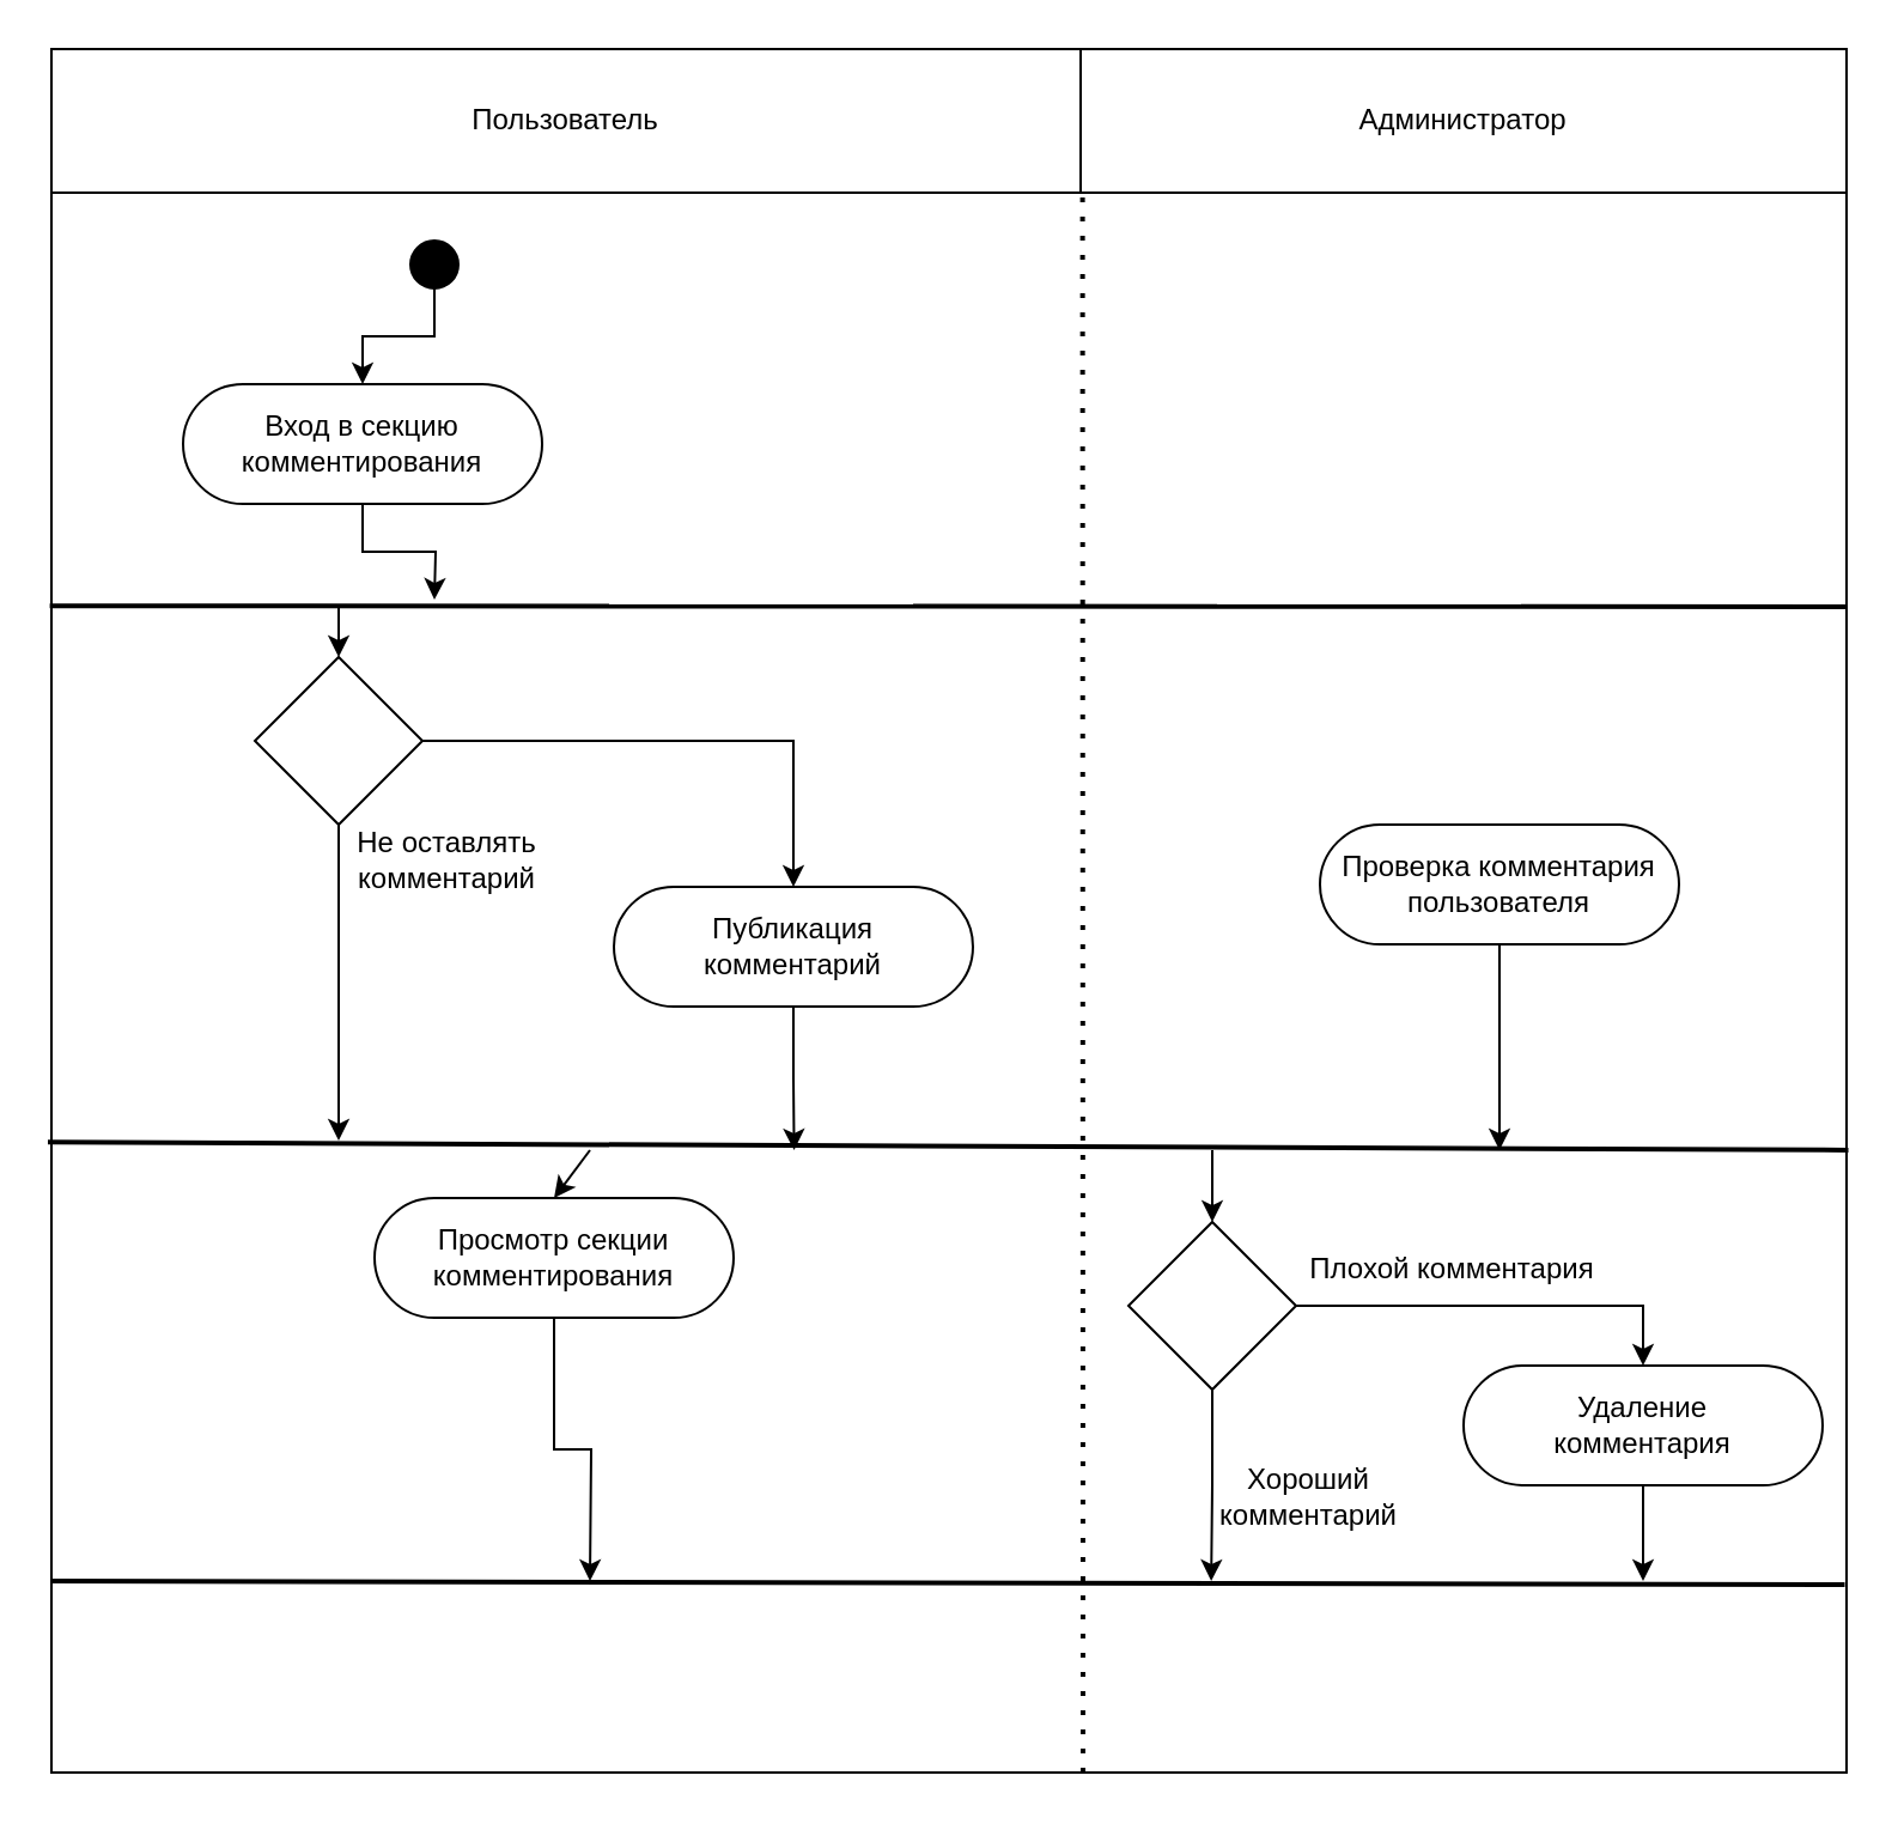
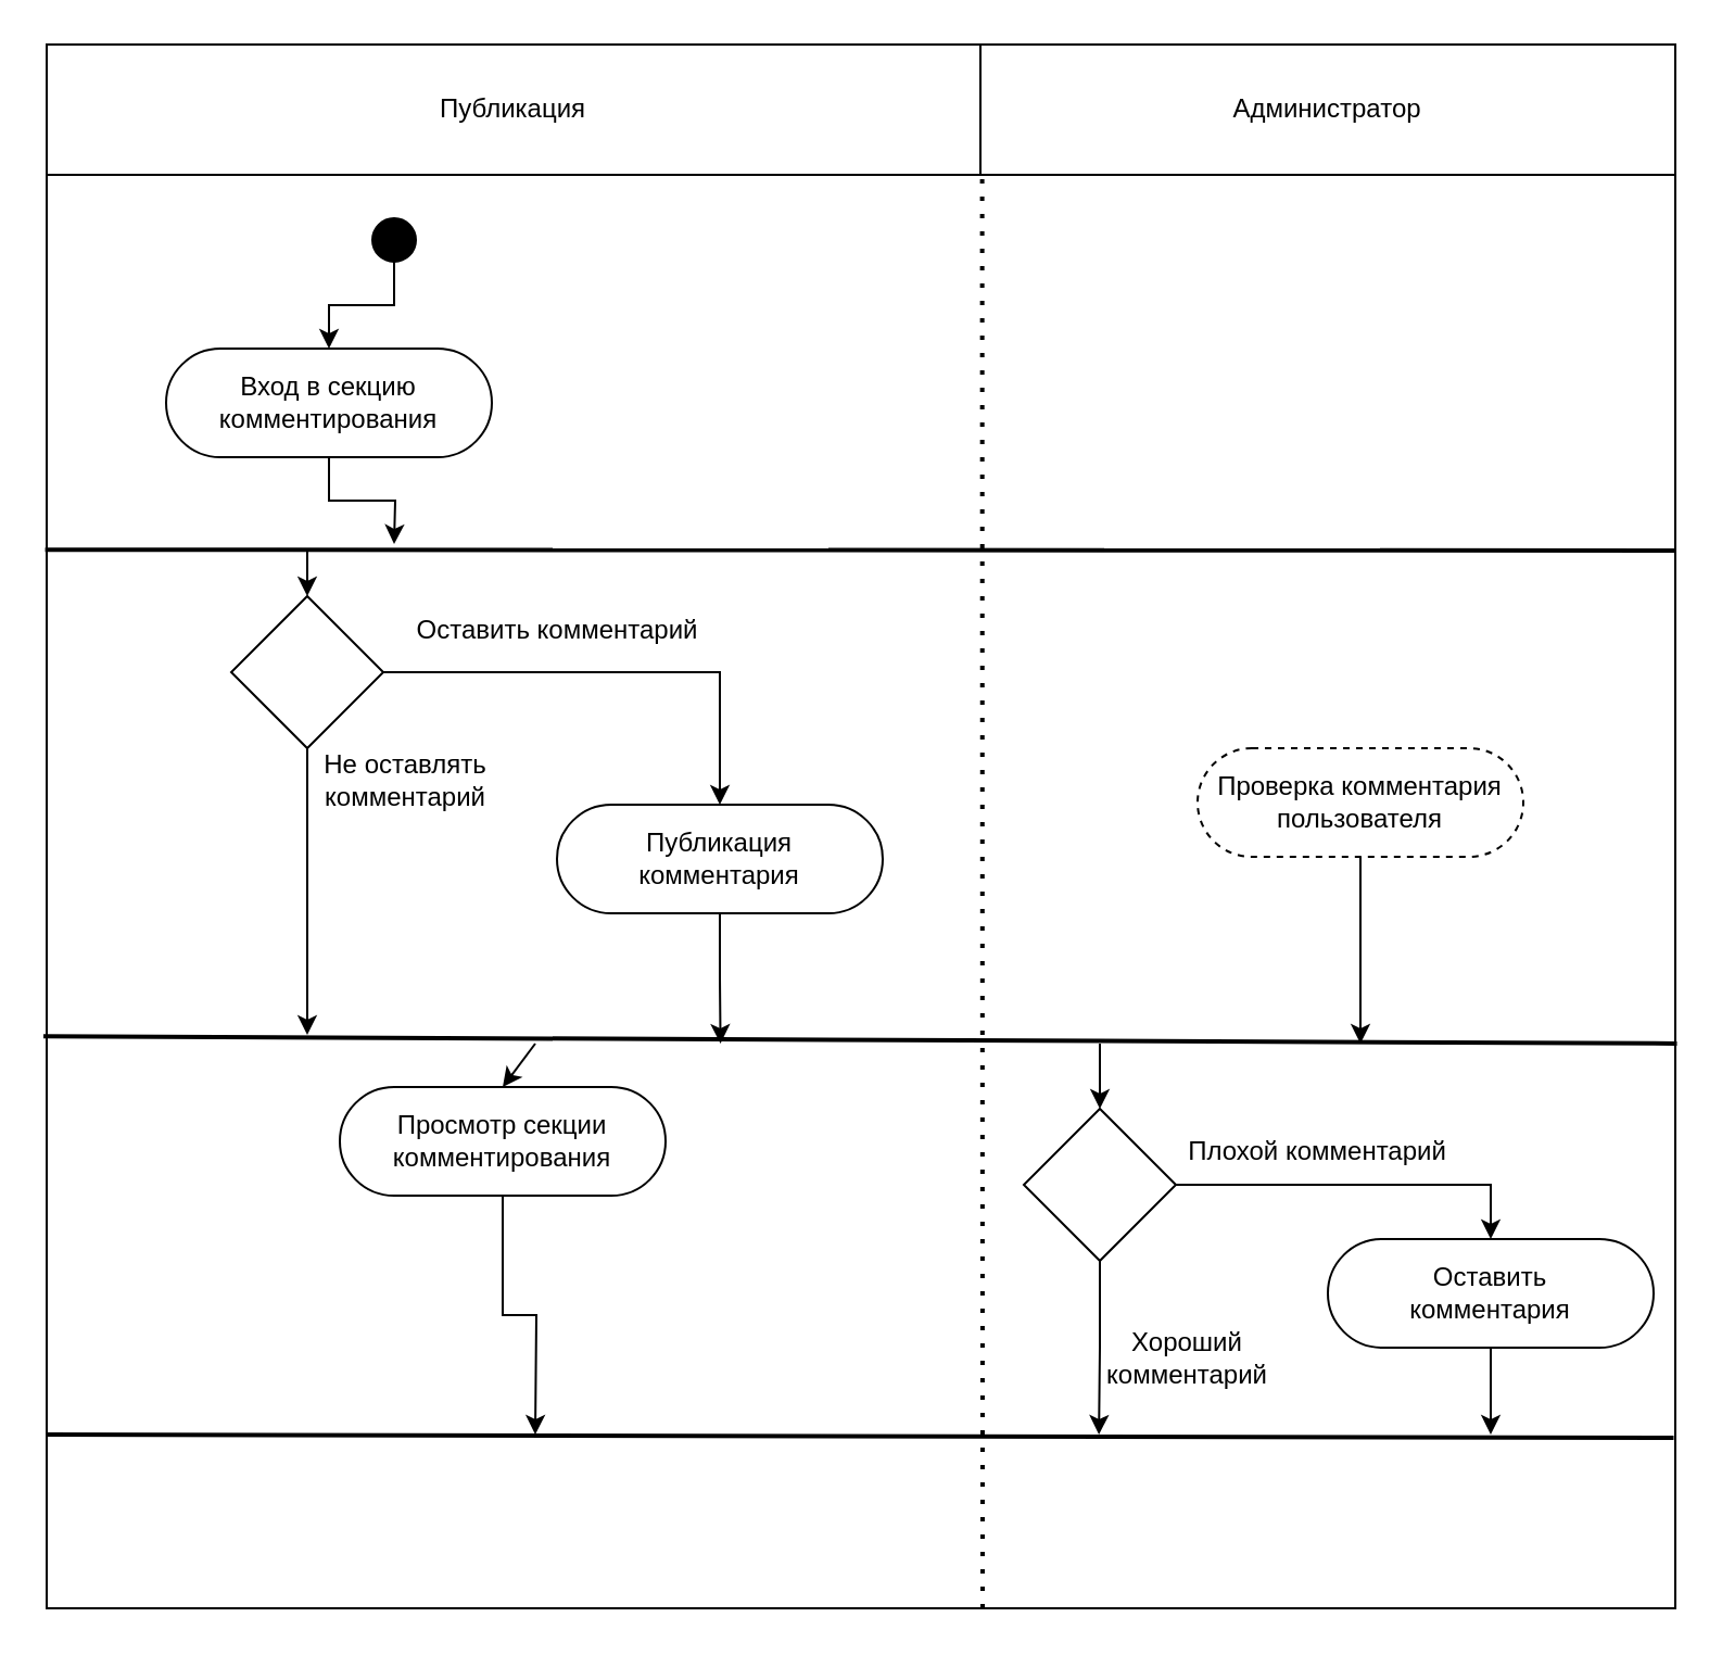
- <mxCell id="17" value="Пользователь" style="rounded=0;whiteSpace=wrap;html=1;" parent="1" vertex="1"><mxGeometry x="21" y="20" width="430" height="60" as="geometry" /></mxCell>
+ <mxCell id="17" value="Публикация" style="rounded=0;whiteSpace=wrap;html=1;" parent="1" vertex="1"><mxGeometry x="21" y="20" width="430" height="60" as="geometry" /></mxCell>
+ <mxCell id="14" value="Оставить комментарий" style="text;html=1;align=center;verticalAlign=middle;resizable=0;points=[];autosize=1;strokeColor=none;fillColor=none;" parent="1" vertex="1"><mxGeometry x="181" y="280" width="150" height="20" as="geometry" /></mxCell>
- <mxCell id="19" value="Проверка комментария пользователя" style="rounded=1;whiteSpace=wrap;html=1;fillColor=#FFFFFF;arcSize=50;" parent="1" vertex="1"><mxGeometry x="551" y="344" width="150" height="50" as="geometry" /></mxCell>
+ <mxCell id="19" value="Проверка комментария пользователя" style="rounded=1;whiteSpace=wrap;html=1;fillColor=#FFFFFF;arcSize=50;dashed=1;" parent="1" vertex="1"><mxGeometry x="551" y="344" width="150" height="50" as="geometry" /></mxCell>
- <mxCell id="12" value="Публикация &lt;br&gt;комментарий" style="rounded=1;whiteSpace=wrap;html=1;fillColor=#FFFFFF;arcSize=50;" parent="1" vertex="1"><mxGeometry x="256" y="370" width="150" height="50" as="geometry" /></mxCell>
+ <mxCell id="12" value="Публикация &lt;br&gt;комментария" style="rounded=1;whiteSpace=wrap;html=1;fillColor=#FFFFFF;arcSize=50;" parent="1" vertex="1"><mxGeometry x="256" y="370" width="150" height="50" as="geometry" /></mxCell>
- <mxCell id="33" value="Плохой комментария" style="text;html=1;align=center;verticalAlign=middle;resizable=0;points=[];autosize=1;strokeColor=none;fillColor=none;" parent="1" vertex="1"><mxGeometry x="541" y="520" width="130" height="20" as="geometry" /></mxCell>
+ <mxCell id="33" value="Плохой комментарий" style="text;html=1;align=center;verticalAlign=middle;resizable=0;points=[];autosize=1;strokeColor=none;fillColor=none;" parent="1" vertex="1"><mxGeometry x="541" y="520" width="130" height="20" as="geometry" /></mxCell>
- <mxCell id="32" value="Удаление &lt;br&gt;комментария" style="rounded=1;whiteSpace=wrap;html=1;fillColor=#FFFFFF;arcSize=50;" parent="1" vertex="1"><mxGeometry x="611" y="570" width="150" height="50" as="geometry" /></mxCell>
+ <mxCell id="32" value="Оставить &lt;br&gt;комментария" style="rounded=1;whiteSpace=wrap;html=1;fillColor=#FFFFFF;arcSize=50;" parent="1" vertex="1"><mxGeometry x="611" y="570" width="150" height="50" as="geometry" /></mxCell>
